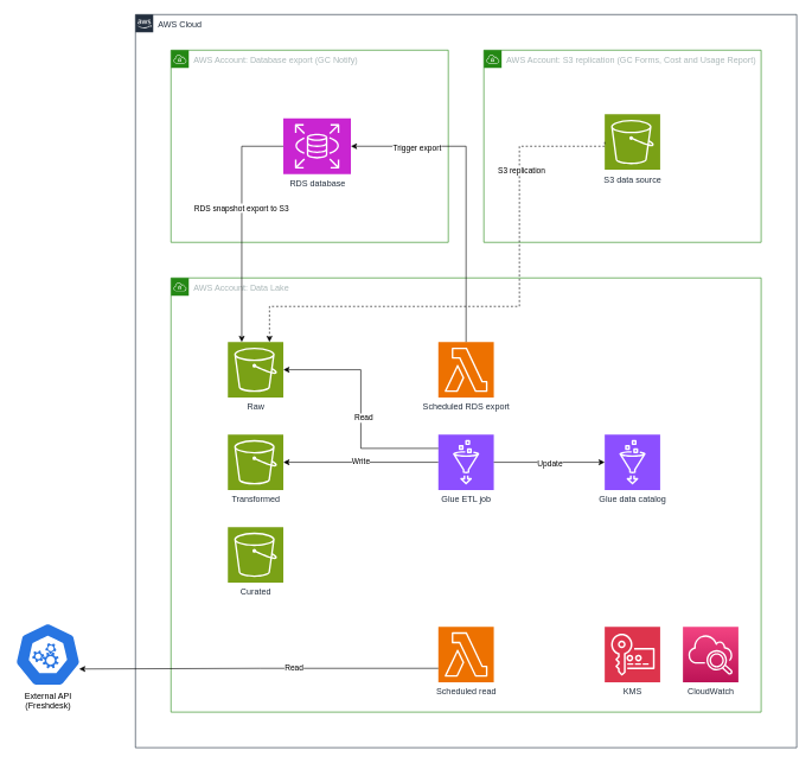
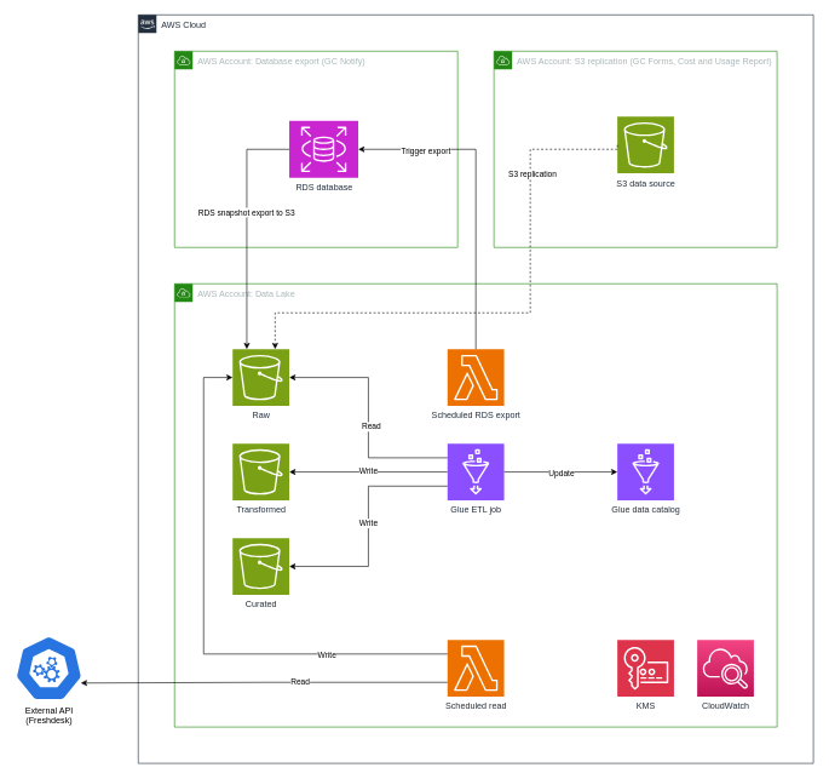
+ <mxCell id="30" style="edgeStyle=orthogonalEdgeStyle;rounded=0;orthogonalLoop=1;jettySize=auto;html=1;exitX=0;exitY=0.25;exitDx=0;exitDy=0;exitPerimeter=0;entryX=0;entryY=0.5;entryDx=0;entryDy=0;entryPerimeter=0;" edge="1" parent="1" source="29" target="7"><mxGeometry relative="1" as="geometry"><Array as="points"><mxPoint x="280" y="899" /><mxPoint x="280" y="519" /></Array></mxGeometry></mxCell>
+ <mxCell id="31" value="Write" style="edgeLabel;html=1;align=center;verticalAlign=middle;resizable=0;points=[];" vertex="1" connectable="0" parent="30"><mxGeometry x="-0.558" y="1" relative="1" as="geometry"><mxPoint as="offset" /></mxGeometry></mxCell>
+ <mxCell id="20" style="edgeStyle=orthogonalEdgeStyle;rounded=0;orthogonalLoop=1;jettySize=auto;html=1;exitX=0;exitY=0.75;exitDx=0;exitDy=0;exitPerimeter=0;entryX=1;entryY=0.5;entryDx=0;entryDy=0;entryPerimeter=0;" edge="1" parent="1" source="17" target="9"><mxGeometry relative="1" as="geometry" /></mxCell>
+ <mxCell id="21" value="Write" style="edgeLabel;html=1;align=center;verticalAlign=middle;resizable=0;points=[];" vertex="1" connectable="0" parent="20"><mxGeometry x="-0.023" y="-1" relative="1" as="geometry"><mxPoint as="offset" /></mxGeometry></mxCell>
